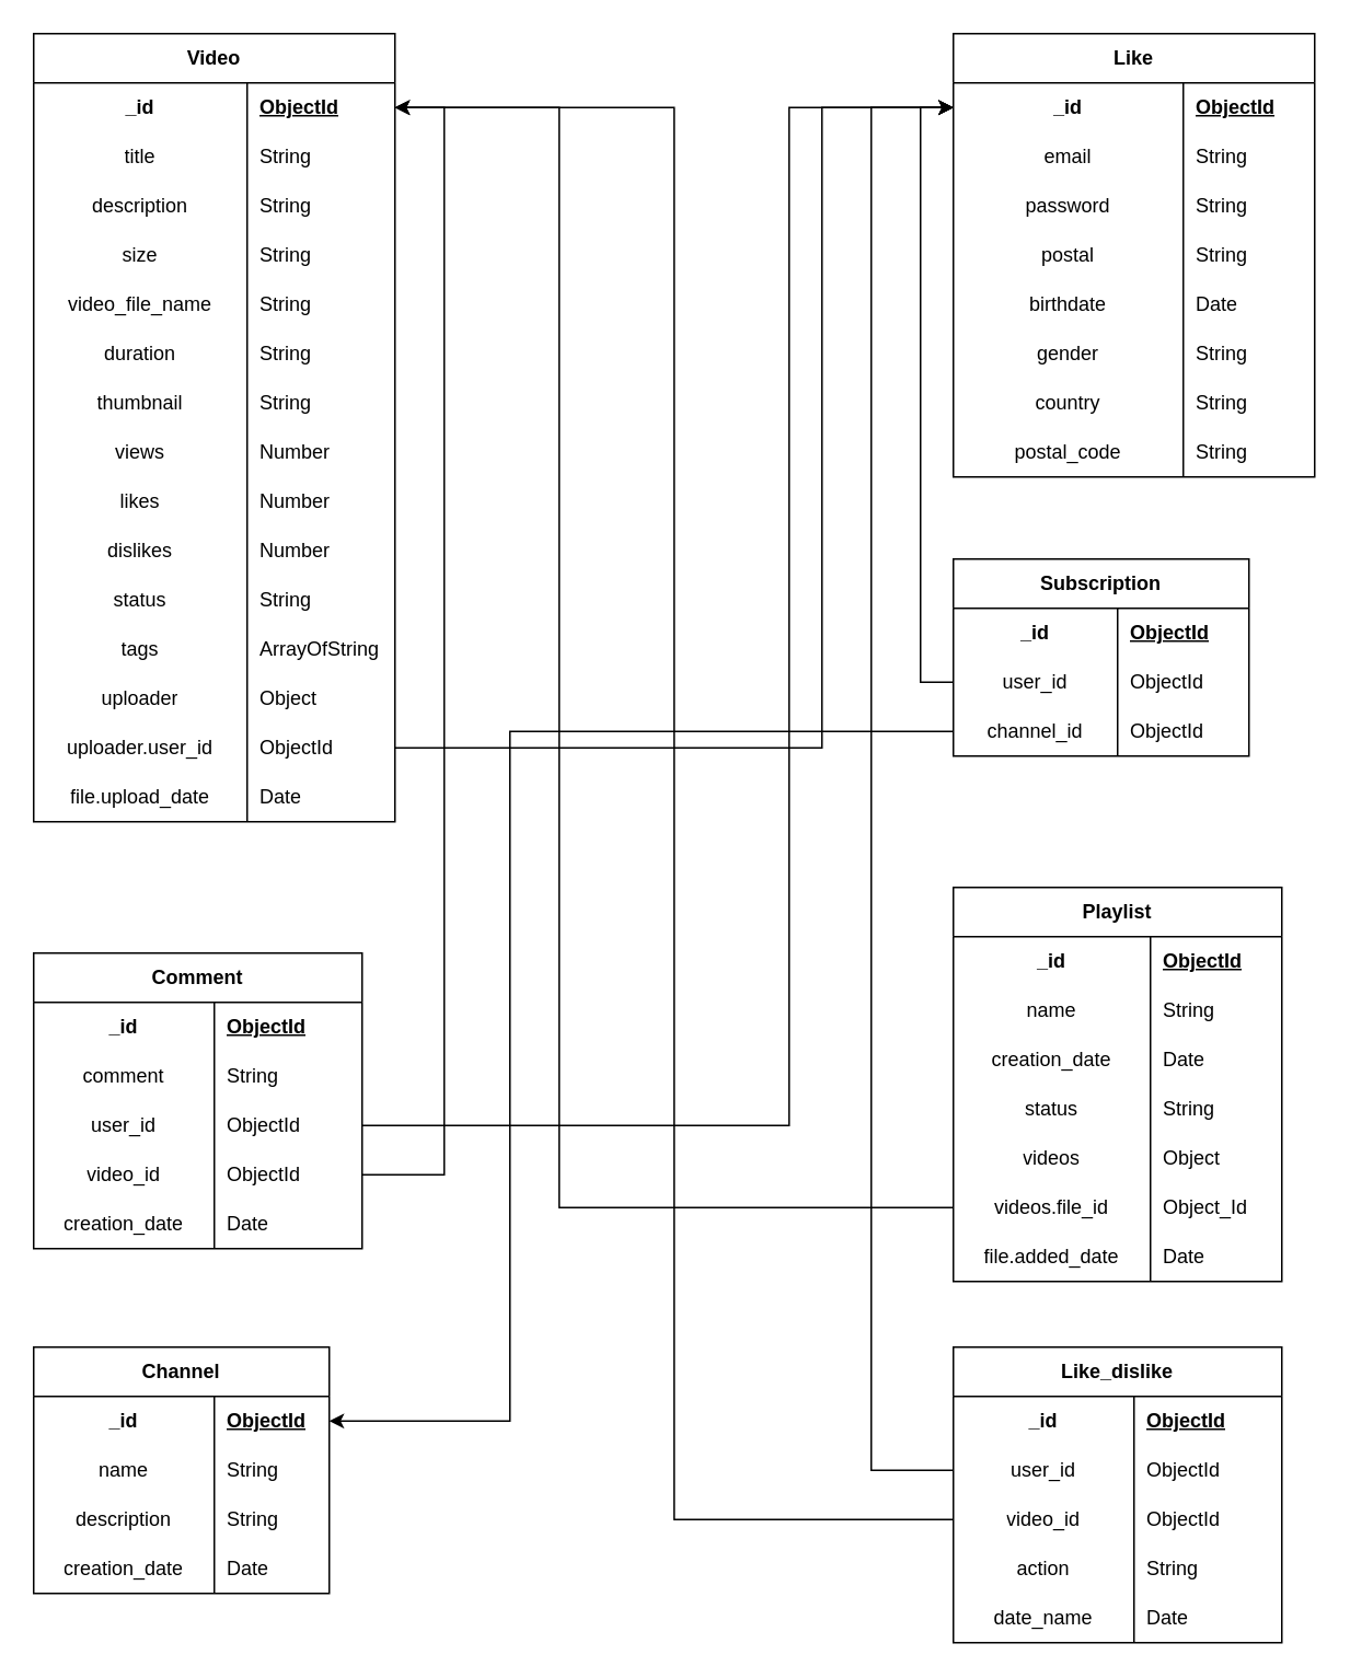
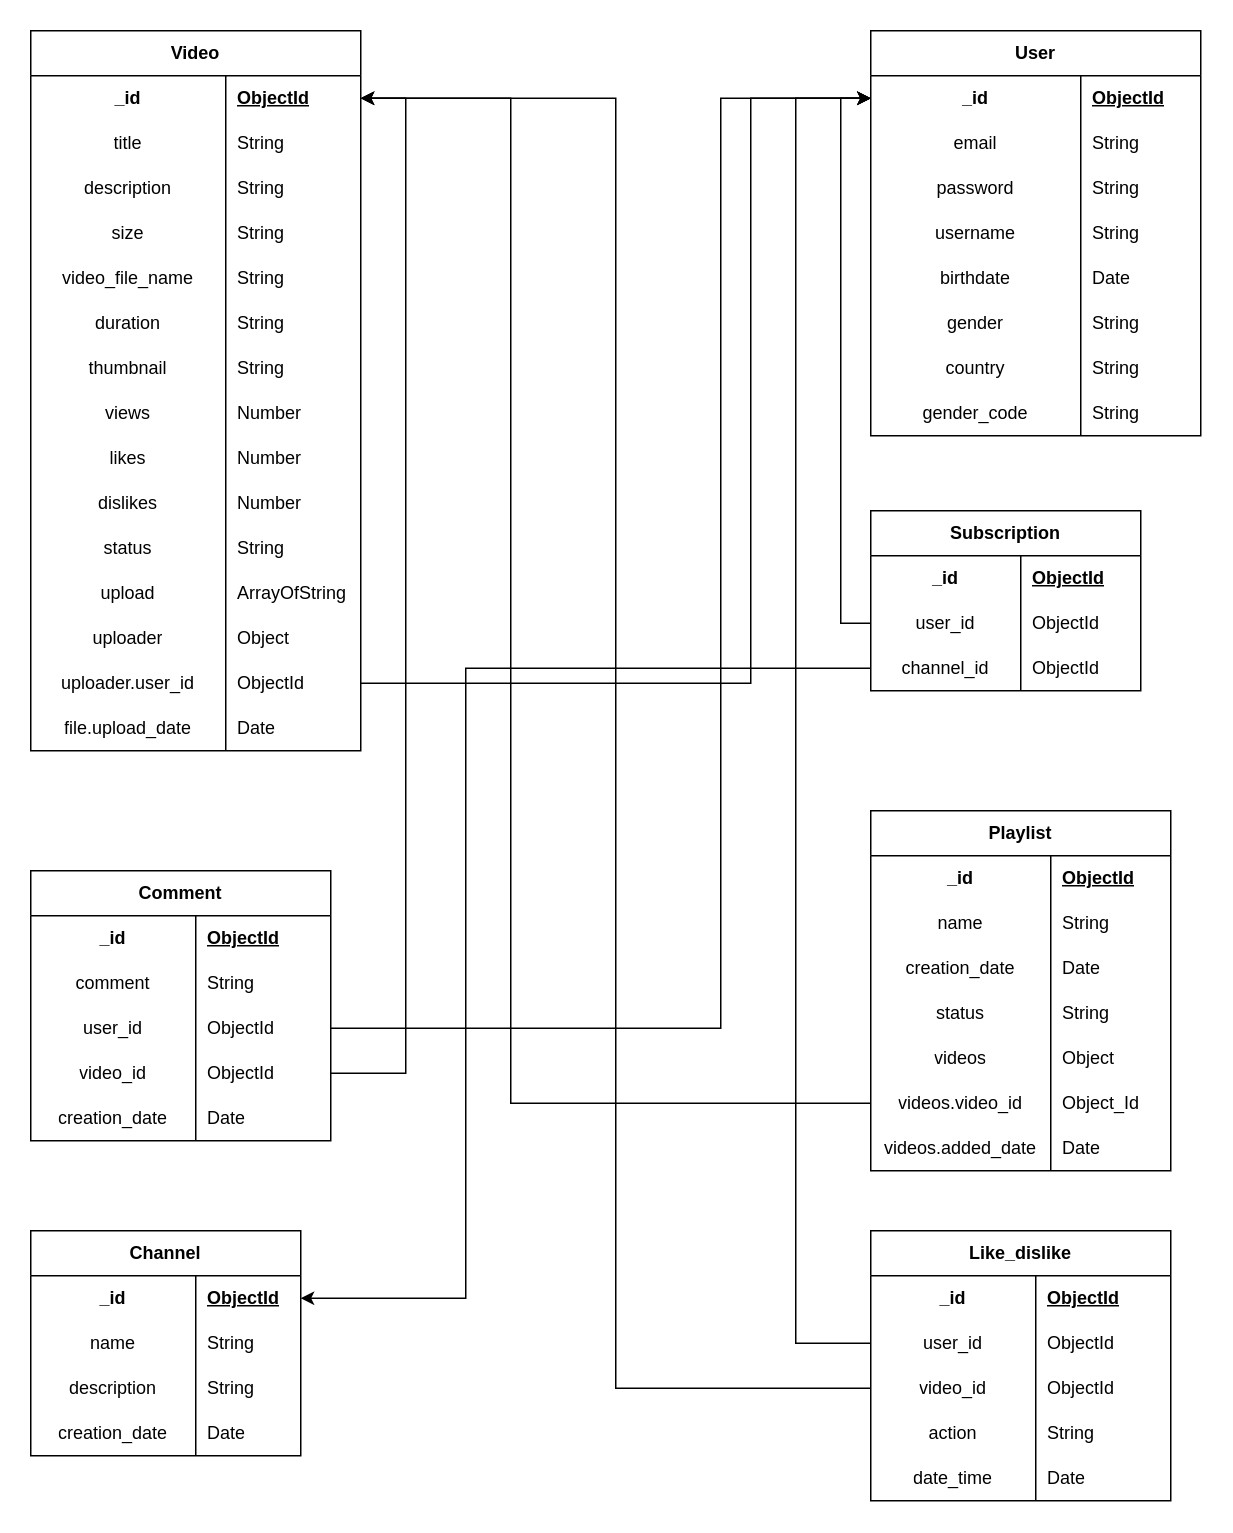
- <mxCell id="48" value="Like" style="shape=table;startSize=30;container=1;collapsible=1;childLayout=tableLayout;fixedRows=1;rowLines=0;fontStyle=1;align=center;resizeLast=1;whiteSpace=wrap;" vertex="1" parent="1"><mxGeometry x="580" y="20" width="220" height="270" as="geometry" /></mxCell>
+ <mxCell id="48" value="User" style="shape=table;startSize=30;container=1;collapsible=1;childLayout=tableLayout;fixedRows=1;rowLines=0;fontStyle=1;align=center;resizeLast=1;whiteSpace=wrap;" vertex="1" parent="1"><mxGeometry x="580" y="20" width="220" height="270" as="geometry" /></mxCell>
- <mxCell id="59" value="postal" style="shape=partialRectangle;connectable=0;fillColor=none;top=0;left=0;bottom=0;right=0;editable=1;overflow=hidden;html=1;whiteSpace=wrap;" vertex="1" parent="58"><mxGeometry width="140" height="30" as="geometry"><mxRectangle width="140" height="30" as="alternateBounds" /></mxGeometry></mxCell>
+ <mxCell id="59" value="username" style="shape=partialRectangle;connectable=0;fillColor=none;top=0;left=0;bottom=0;right=0;editable=1;overflow=hidden;html=1;whiteSpace=wrap;" vertex="1" parent="58"><mxGeometry width="140" height="30" as="geometry"><mxRectangle width="140" height="30" as="alternateBounds" /></mxGeometry></mxCell>
- <mxCell id="71" value="postal_code" style="shape=partialRectangle;connectable=0;fillColor=none;top=0;left=0;bottom=0;right=0;fontStyle=0;overflow=hidden;whiteSpace=wrap;html=1;" vertex="1" parent="70"><mxGeometry width="140" height="30" as="geometry"><mxRectangle width="140" height="30" as="alternateBounds" /></mxGeometry></mxCell>
+ <mxCell id="71" value="gender_code" style="shape=partialRectangle;connectable=0;fillColor=none;top=0;left=0;bottom=0;right=0;fontStyle=0;overflow=hidden;whiteSpace=wrap;html=1;" vertex="1" parent="70"><mxGeometry width="140" height="30" as="geometry"><mxRectangle width="140" height="30" as="alternateBounds" /></mxGeometry></mxCell>
- <mxCell id="37" value="tags" style="shape=partialRectangle;connectable=0;fillColor=none;top=0;left=0;bottom=0;right=0;fontStyle=0;overflow=hidden;whiteSpace=wrap;html=1;" vertex="1" parent="36"><mxGeometry width="130" height="30" as="geometry"><mxRectangle width="130" height="30" as="alternateBounds" /></mxGeometry></mxCell>
+ <mxCell id="37" value="upload" style="shape=partialRectangle;connectable=0;fillColor=none;top=0;left=0;bottom=0;right=0;fontStyle=0;overflow=hidden;whiteSpace=wrap;html=1;" vertex="1" parent="36"><mxGeometry width="130" height="30" as="geometry"><mxRectangle width="130" height="30" as="alternateBounds" /></mxGeometry></mxCell>
- <mxCell id="106" value="videos.file_id" style="shape=partialRectangle;connectable=0;fillColor=none;top=0;left=0;bottom=0;right=0;fontStyle=0;overflow=hidden;whiteSpace=wrap;html=1;" vertex="1" parent="105"><mxGeometry width="120" height="30" as="geometry"><mxRectangle width="120" height="30" as="alternateBounds" /></mxGeometry></mxCell>
+ <mxCell id="106" value="videos.video_id" style="shape=partialRectangle;connectable=0;fillColor=none;top=0;left=0;bottom=0;right=0;fontStyle=0;overflow=hidden;whiteSpace=wrap;html=1;" vertex="1" parent="105"><mxGeometry width="120" height="30" as="geometry"><mxRectangle width="120" height="30" as="alternateBounds" /></mxGeometry></mxCell>
- <mxCell id="109" value="file.added_date" style="shape=partialRectangle;connectable=0;fillColor=none;top=0;left=0;bottom=0;right=0;fontStyle=0;overflow=hidden;whiteSpace=wrap;html=1;" vertex="1" parent="108"><mxGeometry width="120" height="30" as="geometry"><mxRectangle width="120" height="30" as="alternateBounds" /></mxGeometry></mxCell>
+ <mxCell id="109" value="videos.added_date" style="shape=partialRectangle;connectable=0;fillColor=none;top=0;left=0;bottom=0;right=0;fontStyle=0;overflow=hidden;whiteSpace=wrap;html=1;" vertex="1" parent="108"><mxGeometry width="120" height="30" as="geometry"><mxRectangle width="120" height="30" as="alternateBounds" /></mxGeometry></mxCell>
- <mxCell id="87" value="date_name" style="shape=partialRectangle;connectable=0;fillColor=none;top=0;left=0;bottom=0;right=0;fontStyle=0;overflow=hidden;whiteSpace=wrap;html=1;" vertex="1" parent="86"><mxGeometry width="110" height="30" as="geometry"><mxRectangle width="110" height="30" as="alternateBounds" /></mxGeometry></mxCell>
+ <mxCell id="87" value="date_time" style="shape=partialRectangle;connectable=0;fillColor=none;top=0;left=0;bottom=0;right=0;fontStyle=0;overflow=hidden;whiteSpace=wrap;html=1;" vertex="1" parent="86"><mxGeometry width="110" height="30" as="geometry"><mxRectangle width="110" height="30" as="alternateBounds" /></mxGeometry></mxCell>
